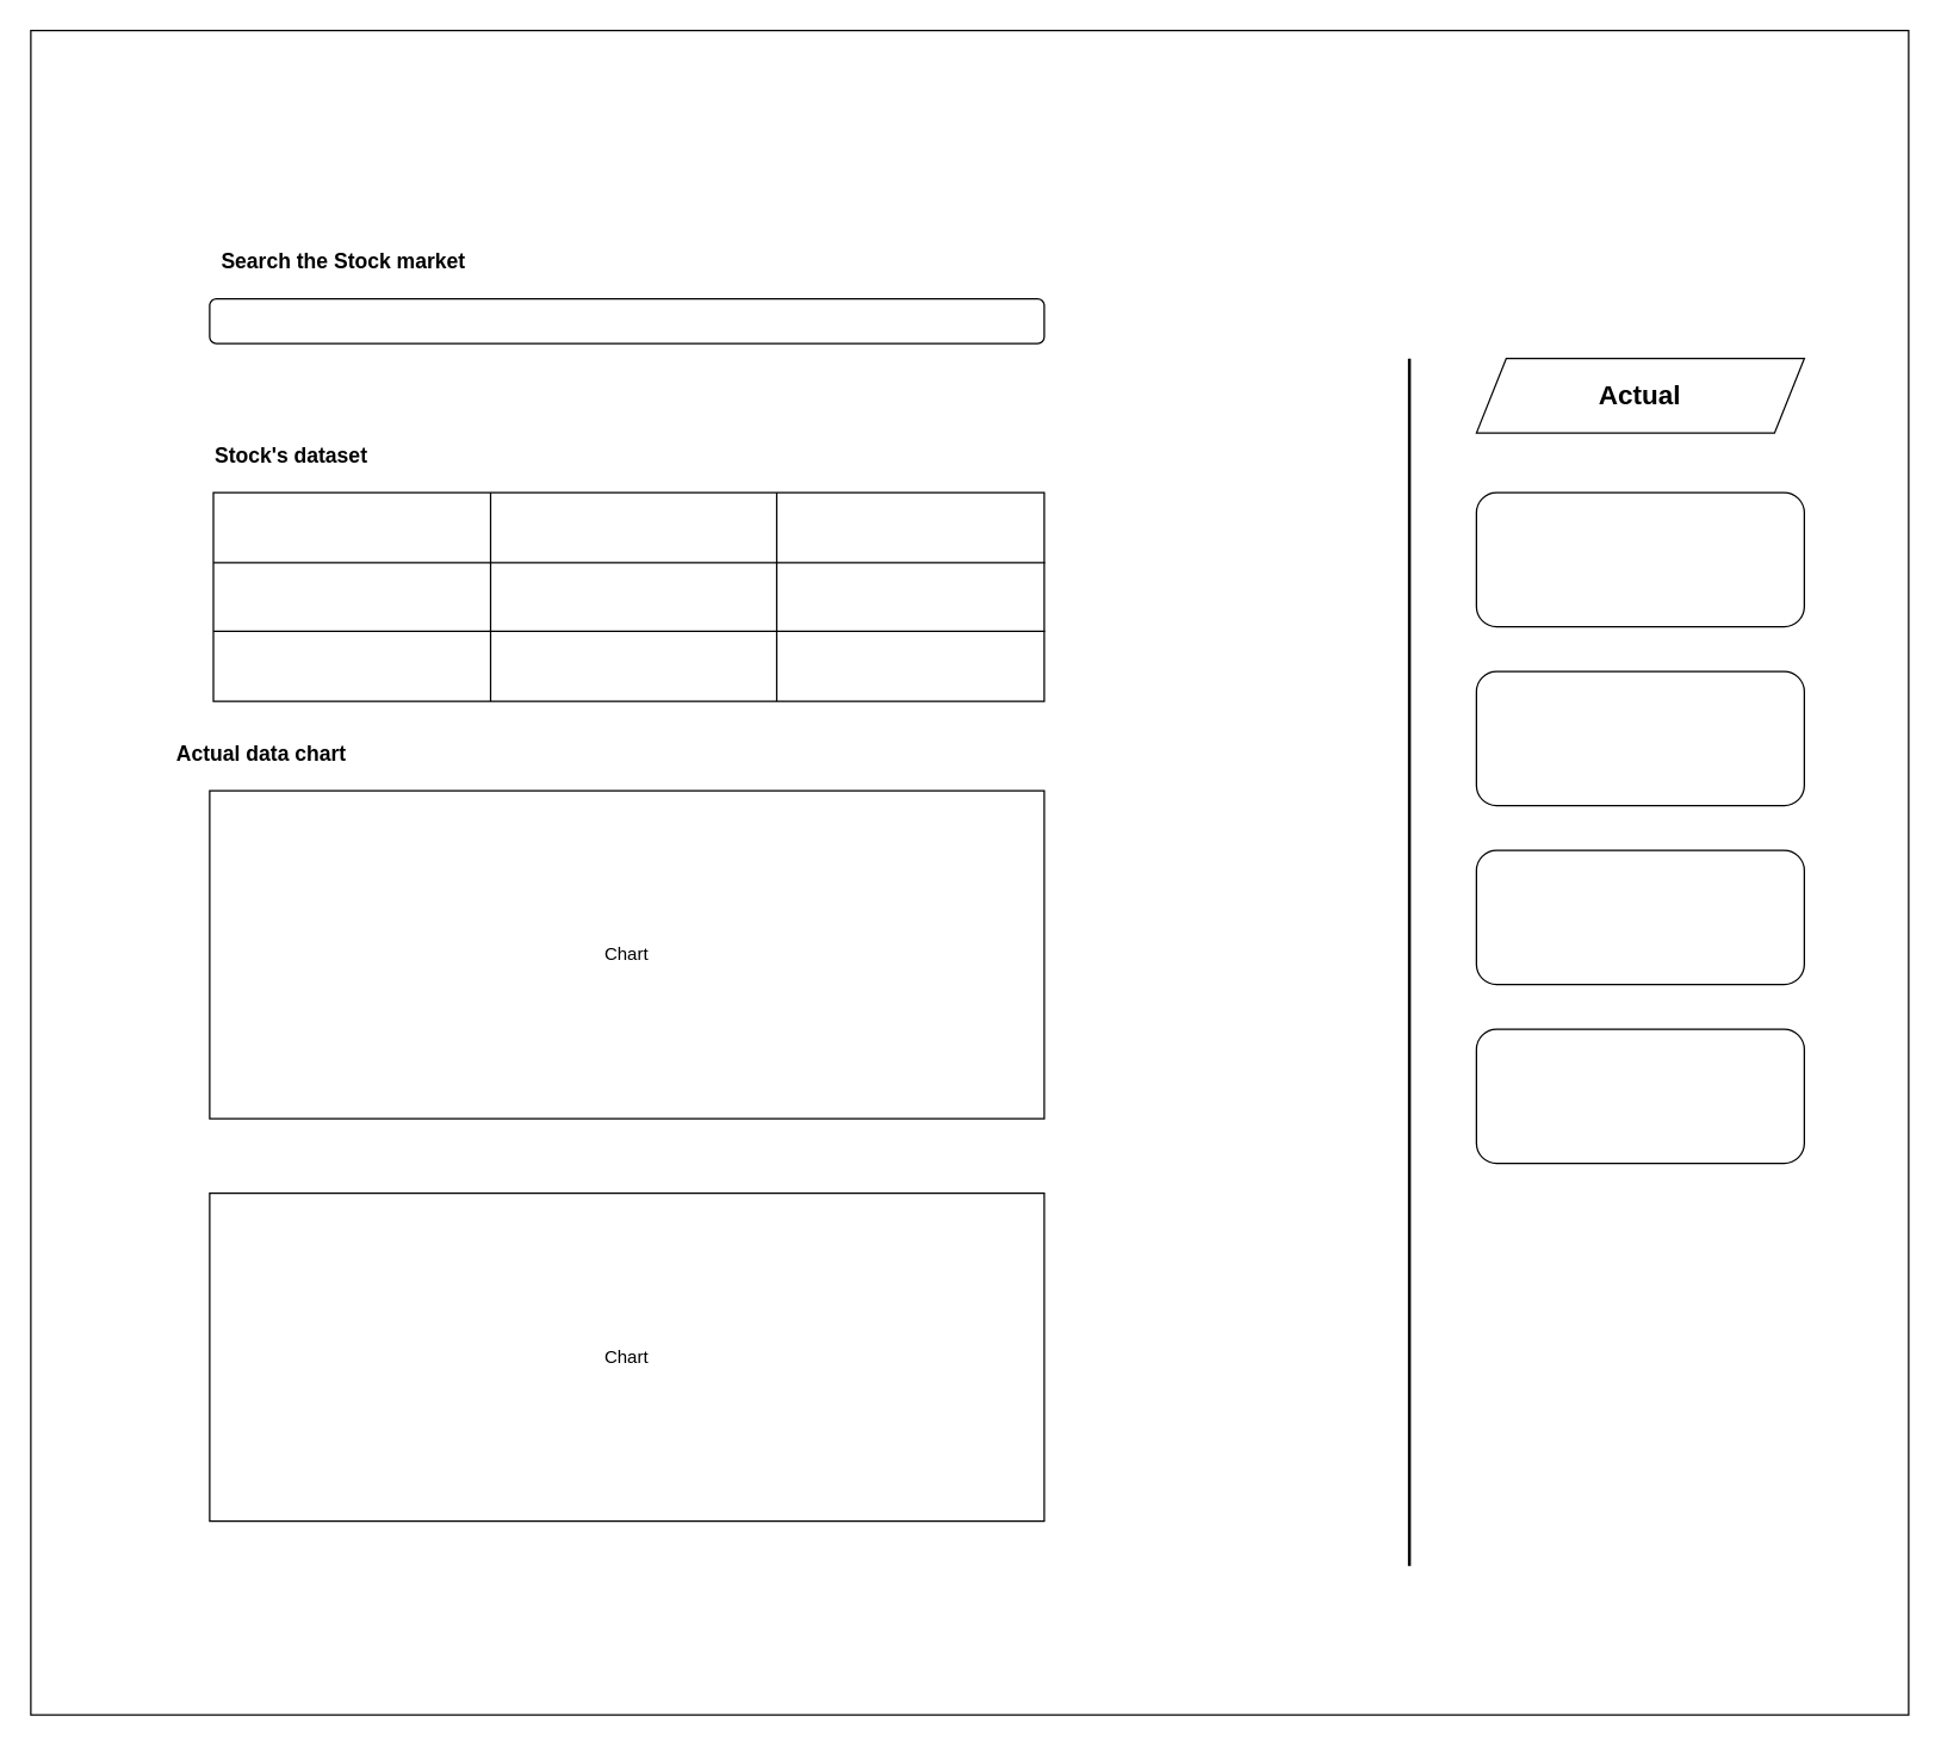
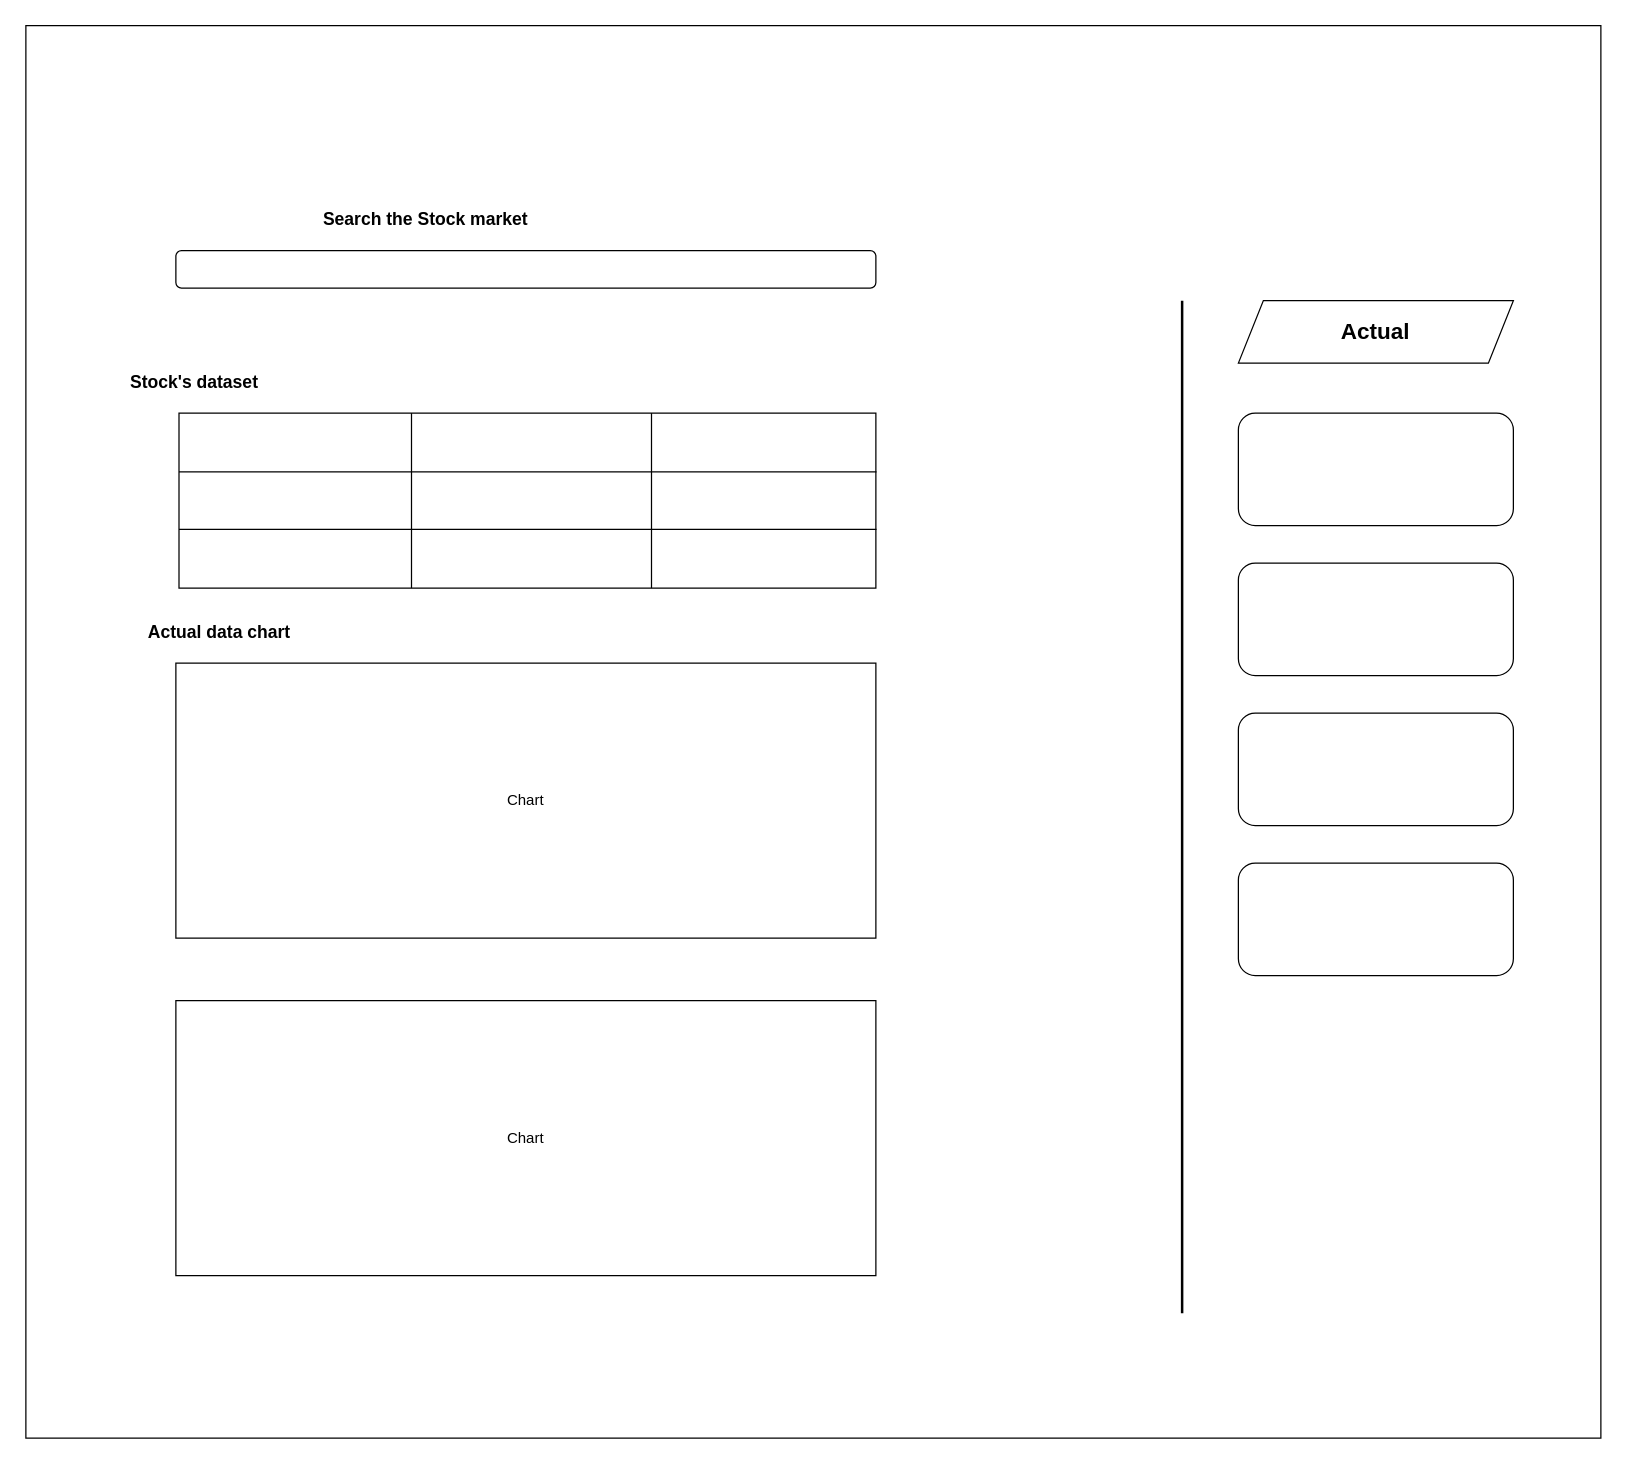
- <mxCell id="17" value="&lt;h3&gt;Search the Stock market&lt;/h3&gt;" style="text;html=1;strokeColor=none;fillColor=none;align=center;verticalAlign=middle;whiteSpace=wrap;rounded=0;" vertex="1" parent="1"><mxGeometry x="140" y="160" width="180" height="30" as="geometry" /></mxCell>
+ <mxCell id="17" value="&lt;h3&gt;Search the Stock market&lt;/h3&gt;" style="text;html=1;strokeColor=none;fillColor=none;align=center;verticalAlign=middle;whiteSpace=wrap;rounded=0;" vertex="1" parent="1"><mxGeometry x="250" y="160" width="180" height="30" as="geometry" /></mxCell>
- <mxCell id="18" value="&lt;h3&gt;Stock's dataset&lt;/h3&gt;" style="text;html=1;strokeColor=none;fillColor=none;align=center;verticalAlign=middle;whiteSpace=wrap;rounded=0;" vertex="1" parent="1"><mxGeometry x="140" y="290" width="110" height="30" as="geometry" /></mxCell>
+ <mxCell id="18" value="&lt;h3&gt;Stock's dataset&lt;/h3&gt;" style="text;html=1;strokeColor=none;fillColor=none;align=center;verticalAlign=middle;whiteSpace=wrap;rounded=0;" vertex="1" parent="1"><mxGeometry x="100" y="290" width="110" height="30" as="geometry" /></mxCell>
